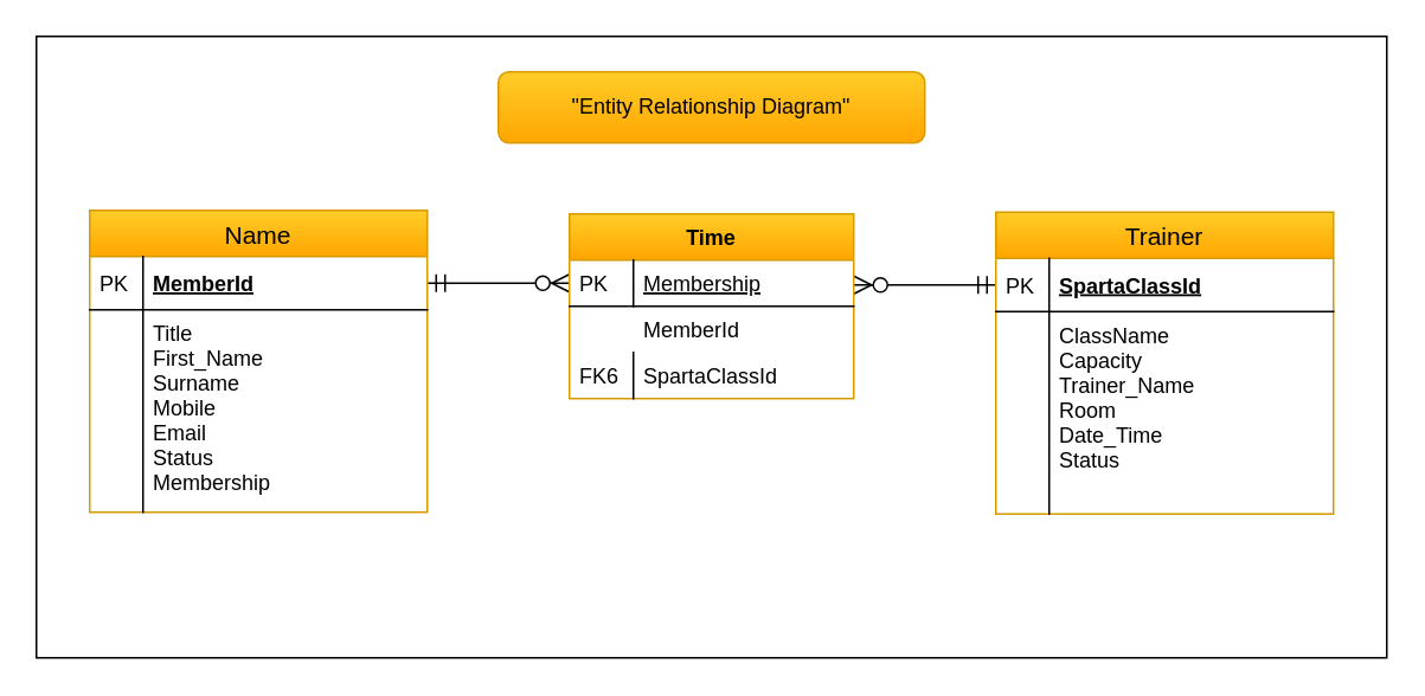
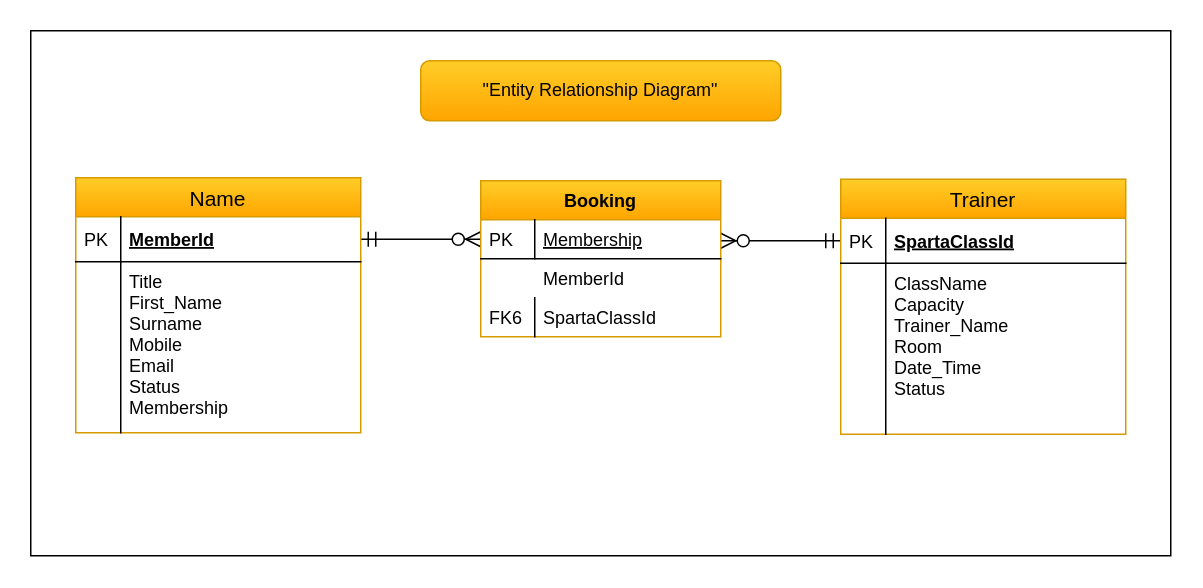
- <mxCell id="5" value="Time" style="swimlane;fontStyle=1;childLayout=stackLayout;horizontal=1;startSize=26;horizontalStack=0;resizeParent=1;resizeLast=0;collapsible=1;marginBottom=0;rounded=0;shadow=0;strokeWidth=1;gradientColor=#ffa500;fillColor=#ffcd28;strokeColor=#d79b00;" parent="1" vertex="1"><mxGeometry x="320" y="120" width="160" height="104" as="geometry"><mxRectangle x="260" y="80" width="160" height="26" as="alternateBounds" /></mxGeometry></mxCell>
+ <mxCell id="5" value="Booking" style="swimlane;fontStyle=1;childLayout=stackLayout;horizontal=1;startSize=26;horizontalStack=0;resizeParent=1;resizeLast=0;collapsible=1;marginBottom=0;rounded=0;shadow=0;strokeWidth=1;gradientColor=#ffa500;fillColor=#ffcd28;strokeColor=#d79b00;" parent="1" vertex="1"><mxGeometry x="320" y="120" width="160" height="104" as="geometry"><mxRectangle x="260" y="80" width="160" height="26" as="alternateBounds" /></mxGeometry></mxCell>
